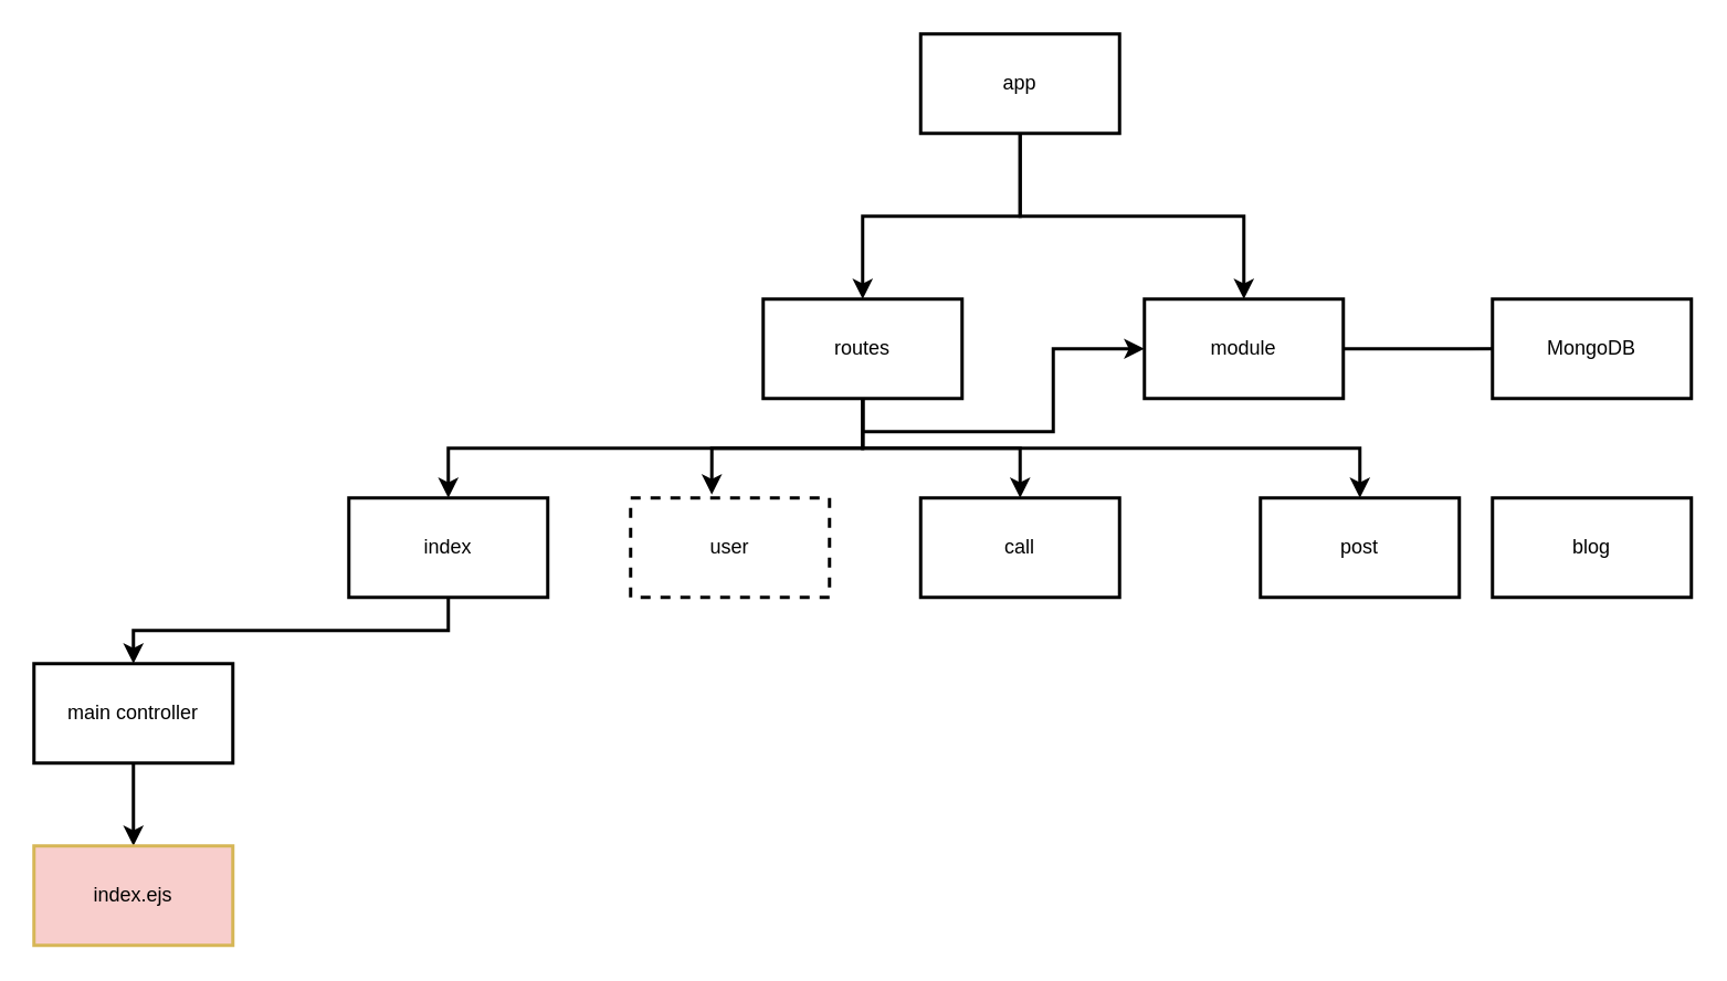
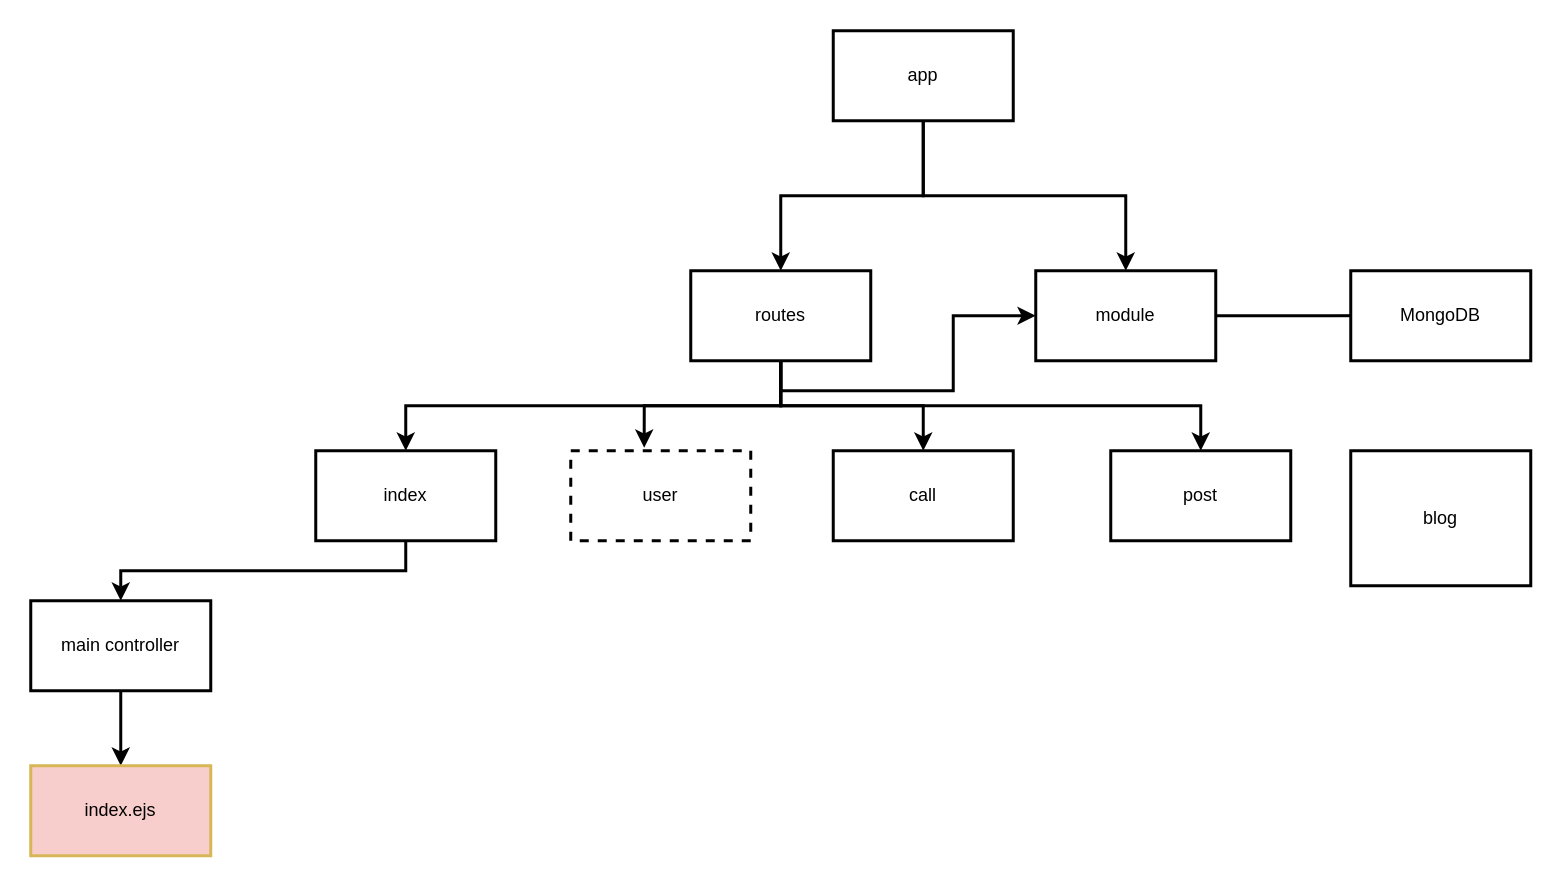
- <mxCell id="16" value="post" style="rounded=0;whiteSpace=wrap;html=1;strokeWidth=2;" vertex="1" parent="1"><mxGeometry x="760" y="300" width="120" height="60" as="geometry" /></mxCell>
+ <mxCell id="16" value="post" style="rounded=0;whiteSpace=wrap;html=1;strokeWidth=2;" vertex="1" parent="1"><mxGeometry x="740" y="300" width="120" height="60" as="geometry" /></mxCell>
- <mxCell id="15" value="blog" style="rounded=0;whiteSpace=wrap;html=1;strokeWidth=2;" vertex="1" parent="1"><mxGeometry x="900" y="300" width="120" height="60" as="geometry" /></mxCell>
+ <mxCell id="15" value="blog" style="rounded=0;whiteSpace=wrap;html=1;strokeWidth=2;" vertex="1" parent="1"><mxGeometry x="900" y="300" width="120" height="90" as="geometry" /></mxCell>
